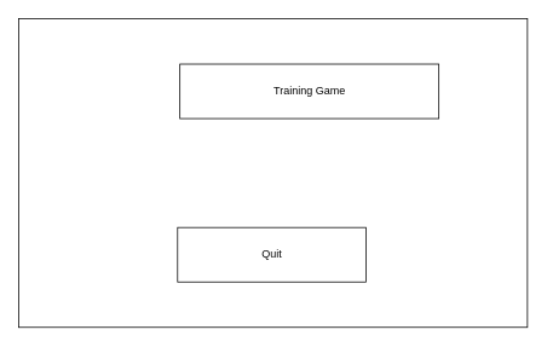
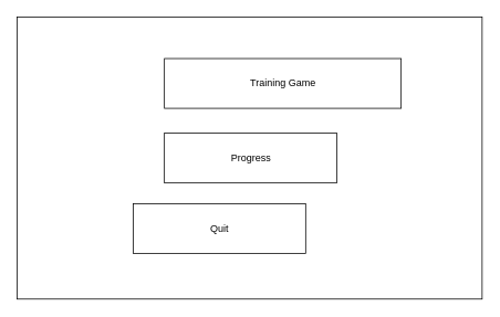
+ <mxCell id="4" value="Progress" style="rounded=0;whiteSpace=wrap;html=1;" vertex="1" parent="1"><mxGeometry x="197.5" y="160" width="207.5" height="60" as="geometry" /></mxCell>
- <mxCell id="5" value="Quit" style="rounded=0;whiteSpace=wrap;html=1;" vertex="1" parent="1"><mxGeometry x="195" y="250" width="207.5" height="60" as="geometry" /></mxCell>
+ <mxCell id="5" value="Quit" style="rounded=0;whiteSpace=wrap;html=1;" vertex="1" parent="1"><mxGeometry x="160" y="245" width="207.5" height="60" as="geometry" /></mxCell>
